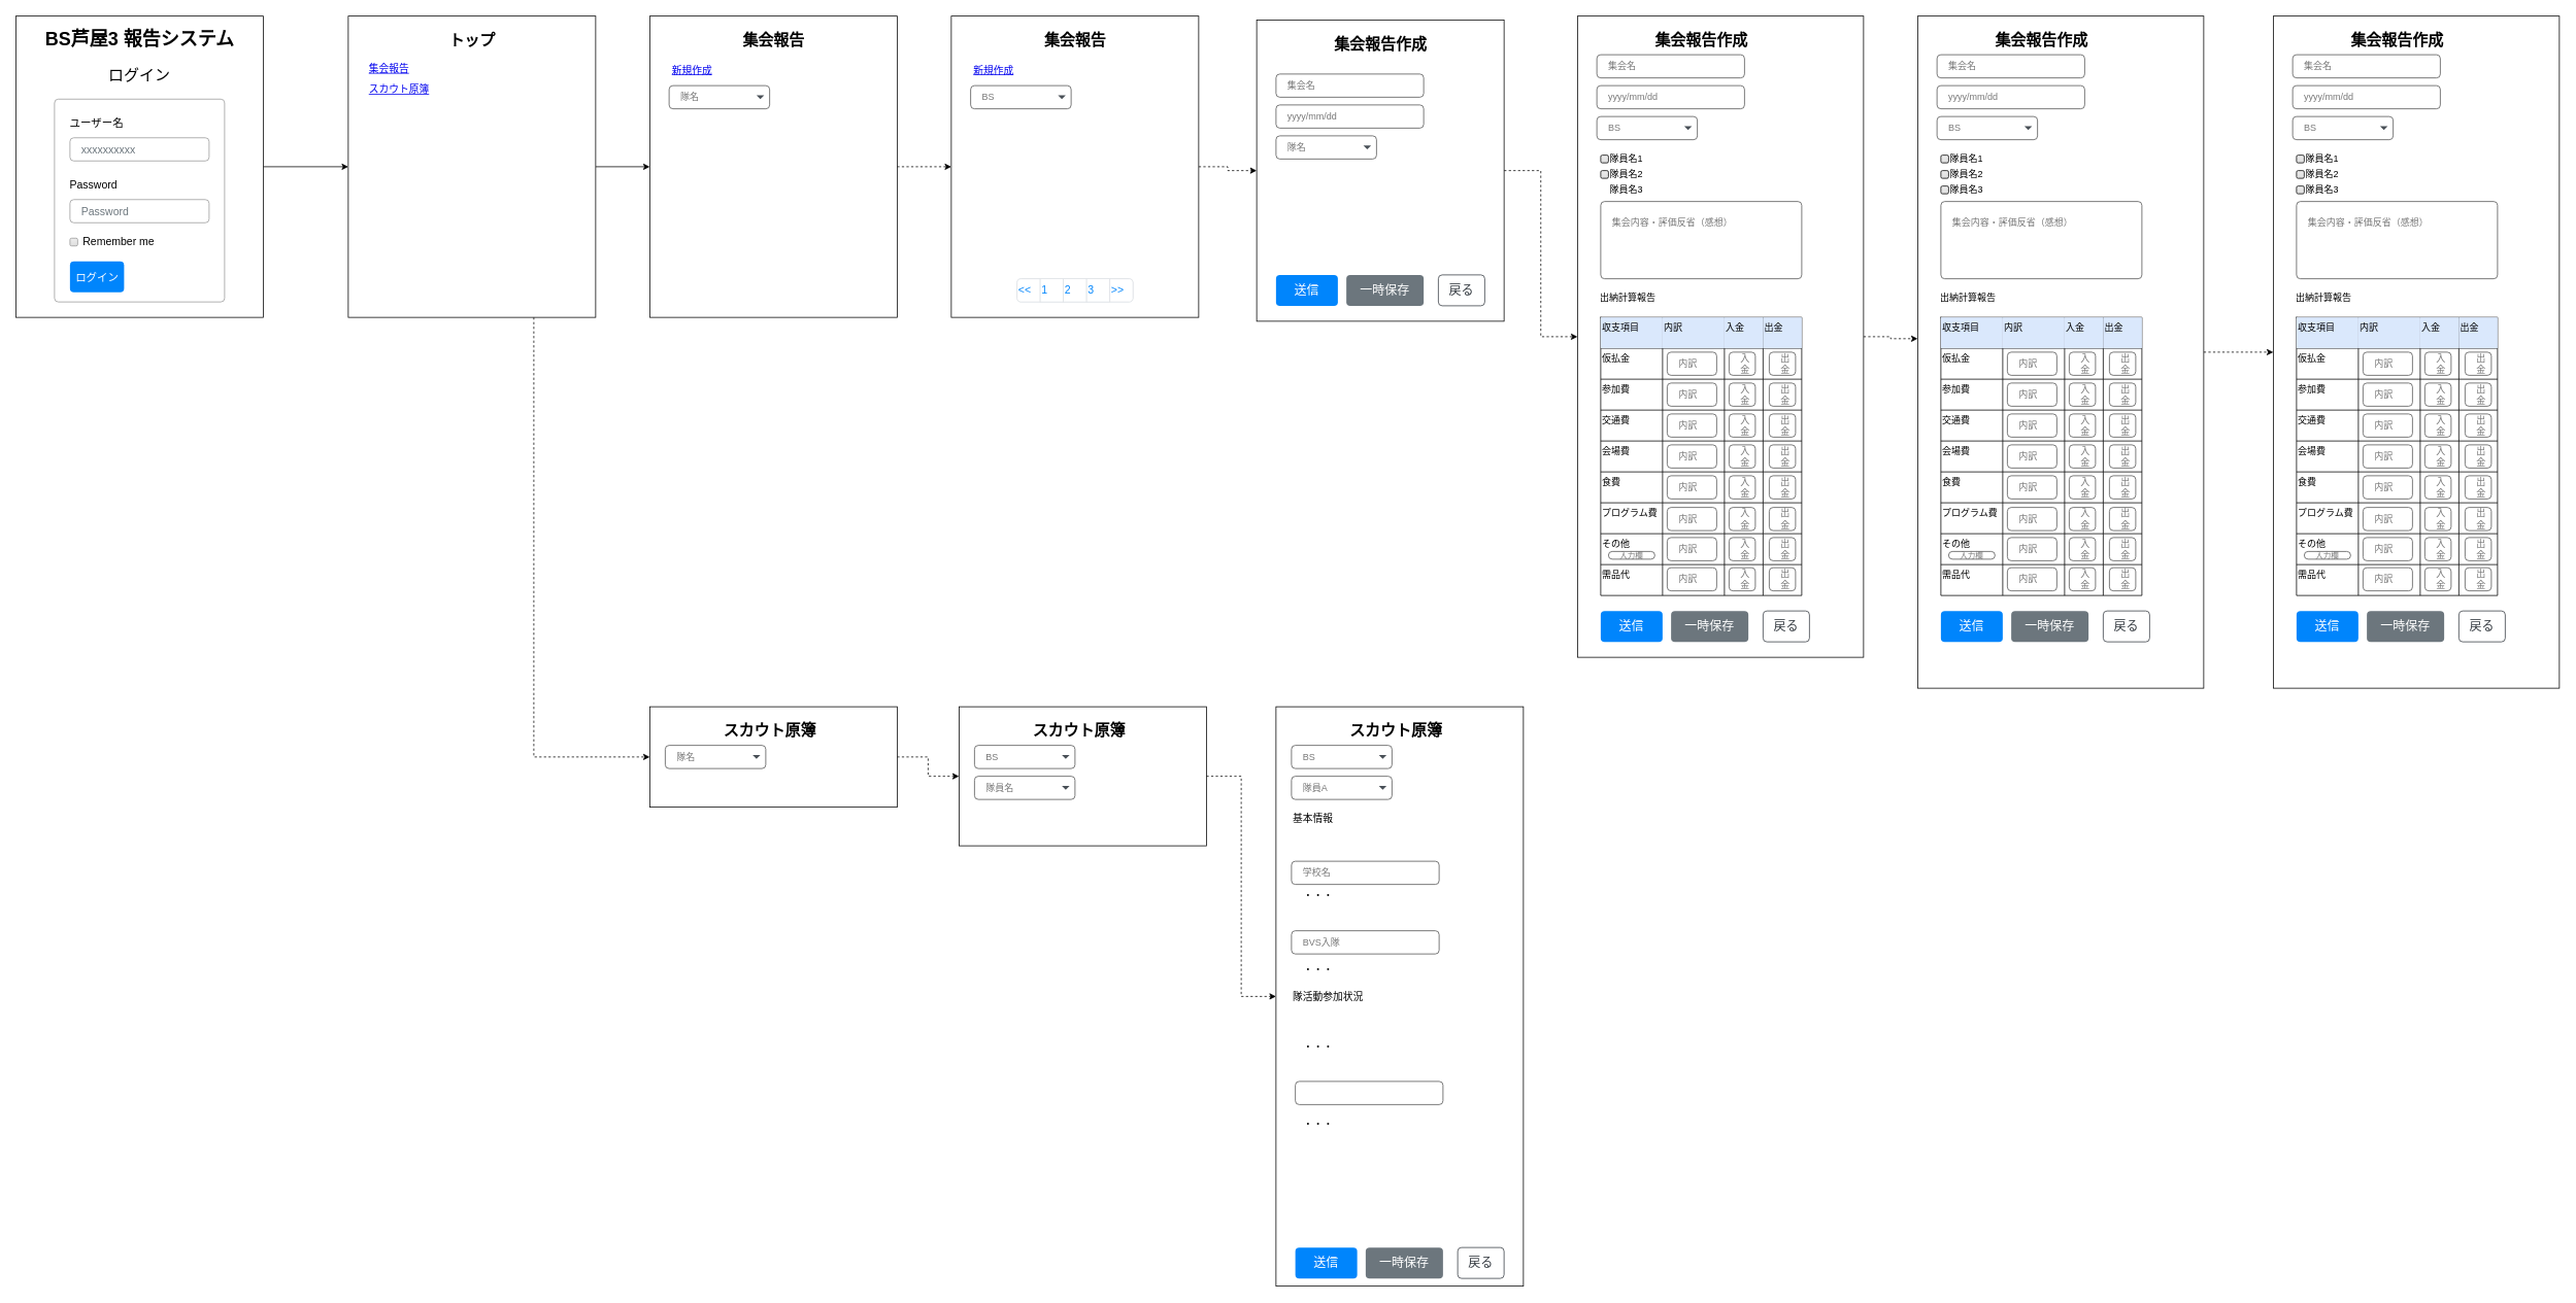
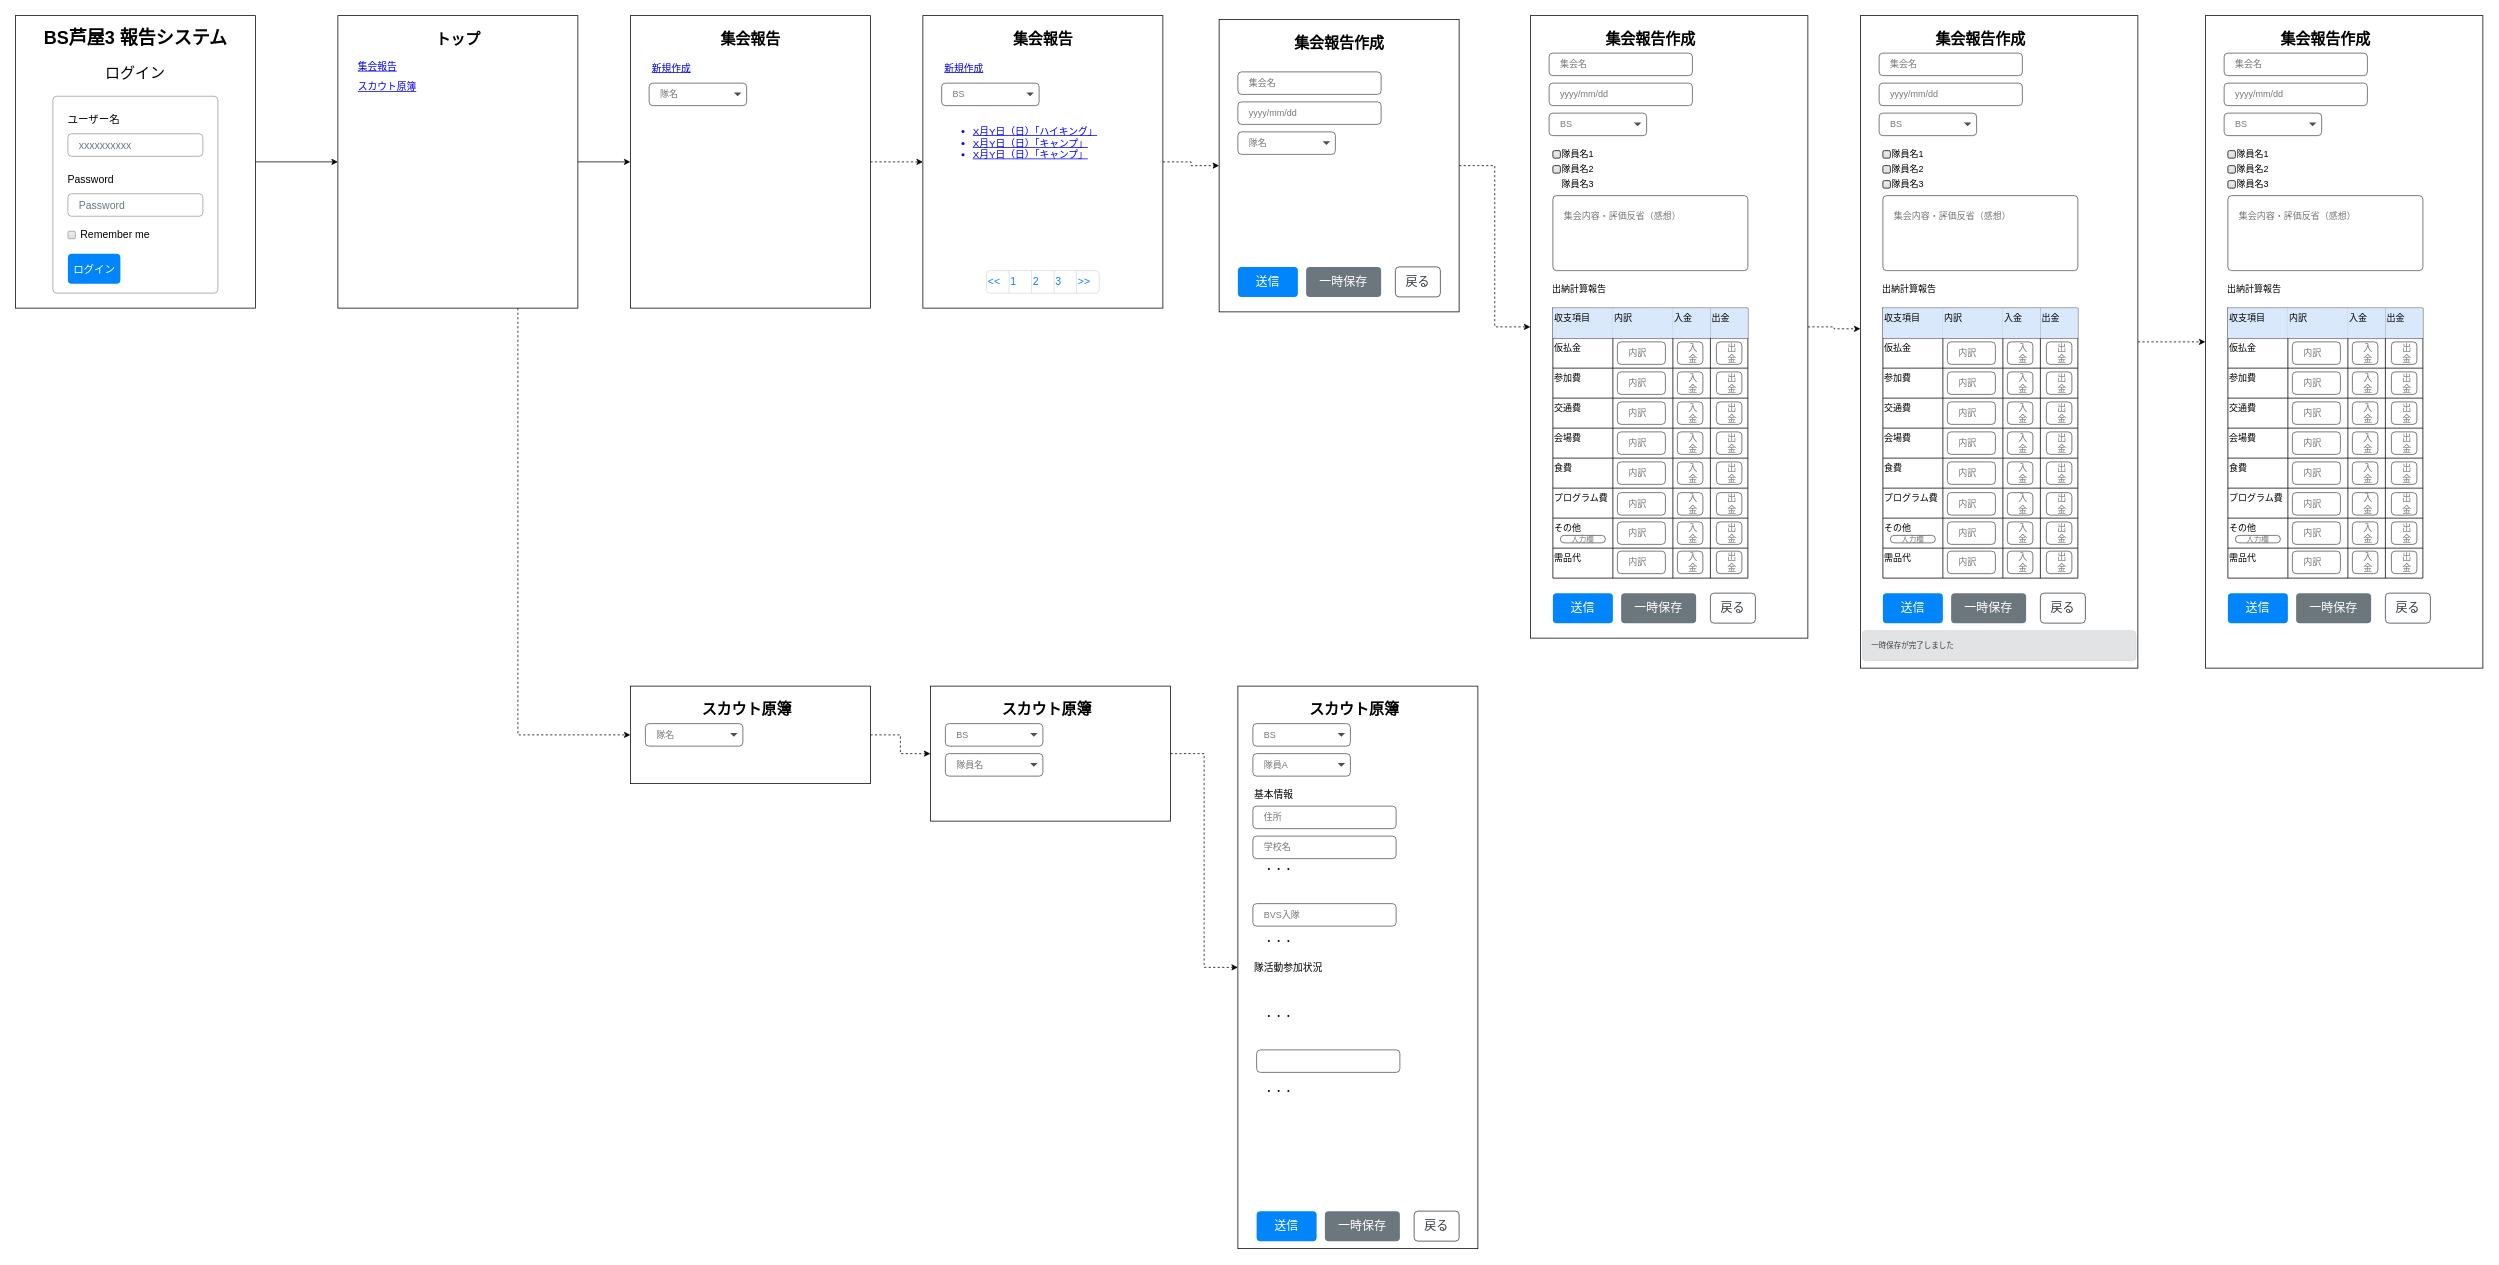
+ <mxCell id="39" value="&lt;ul&gt;&lt;li&gt;X月Y日（日）「ハイキング」&lt;/li&gt;&lt;li&gt;X月Y日（日）「キャンプ」&lt;/li&gt;&lt;li&gt;X月Y日（日）「キャンプ」&lt;/li&gt;&lt;/ul&gt;" style="text;strokeColor=none;fillColor=none;html=1;whiteSpace=wrap;verticalAlign=middle;overflow=hidden;fontSize=13;fontColor=#0000FF;fontStyle=4" parent="1" vertex="1"><mxGeometry x="1255" y="150" width="255" height="80" as="geometry" /></mxCell>
+ <mxCell id="344" value="一時保存が完了しました" style="html=1;shadow=0;dashed=0;shape=mxgraph.bootstrap.rrect;rSize=5;strokeColor=#D6D8DB;strokeWidth=1;fillColor=#E2E3E5;fontColor=#383D41;whiteSpace=wrap;align=left;verticalAlign=middle;spacingLeft=10;fontSize=10;" vertex="1" parent="1"><mxGeometry x="2482.5" y="840" width="365" height="40" as="geometry" /></mxCell>
+ <mxCell id="243" value="住所" style="html=1;shadow=0;dashed=0;shape=mxgraph.bootstrap.rrect;rSize=5;strokeColor=#505050;strokeWidth=1;fillColor=#ffffff;fontColor=#777777;whiteSpace=wrap;align=left;verticalAlign=middle;fontStyle=0;fontSize=12;spacing=15;" parent="1" vertex="1"><mxGeometry x="1670" y="1074" width="191" height="30" as="geometry" /></mxCell>
